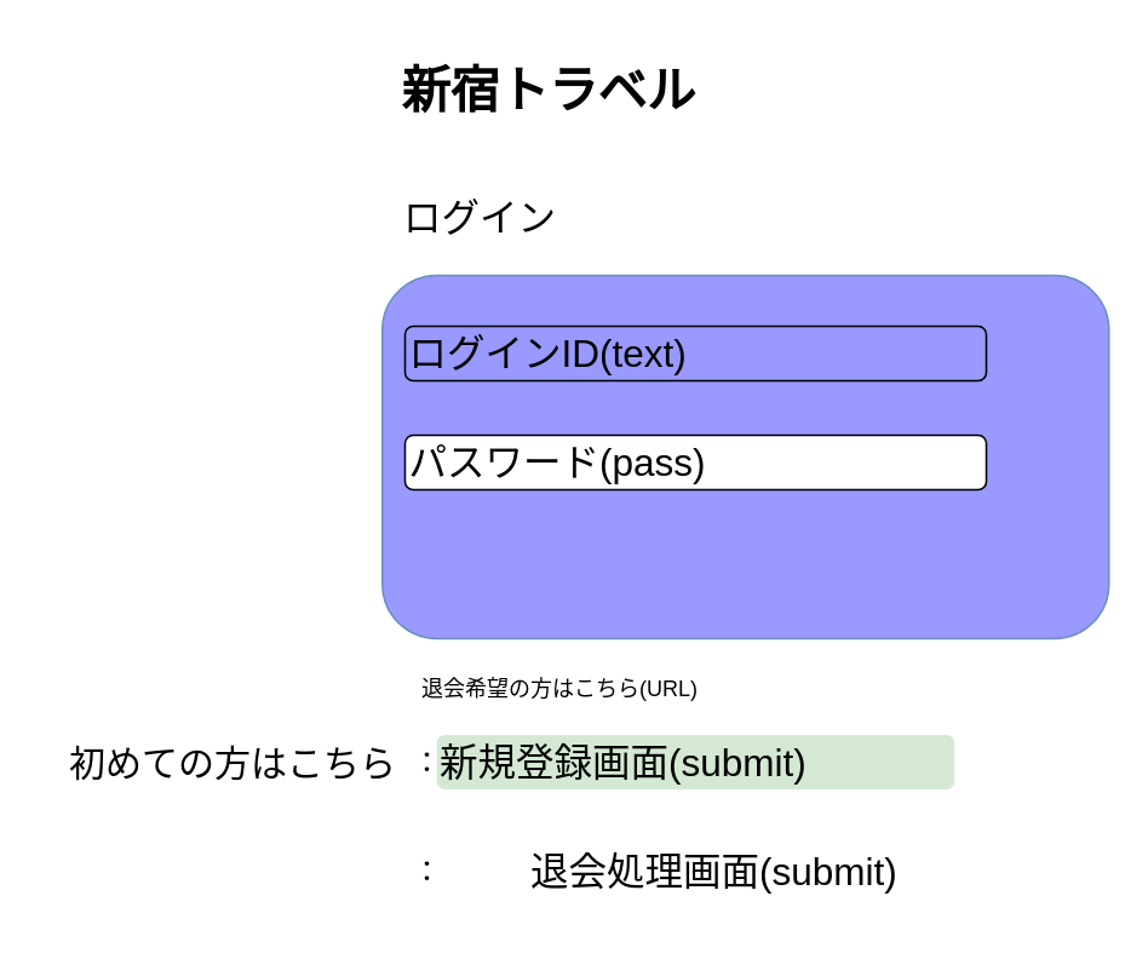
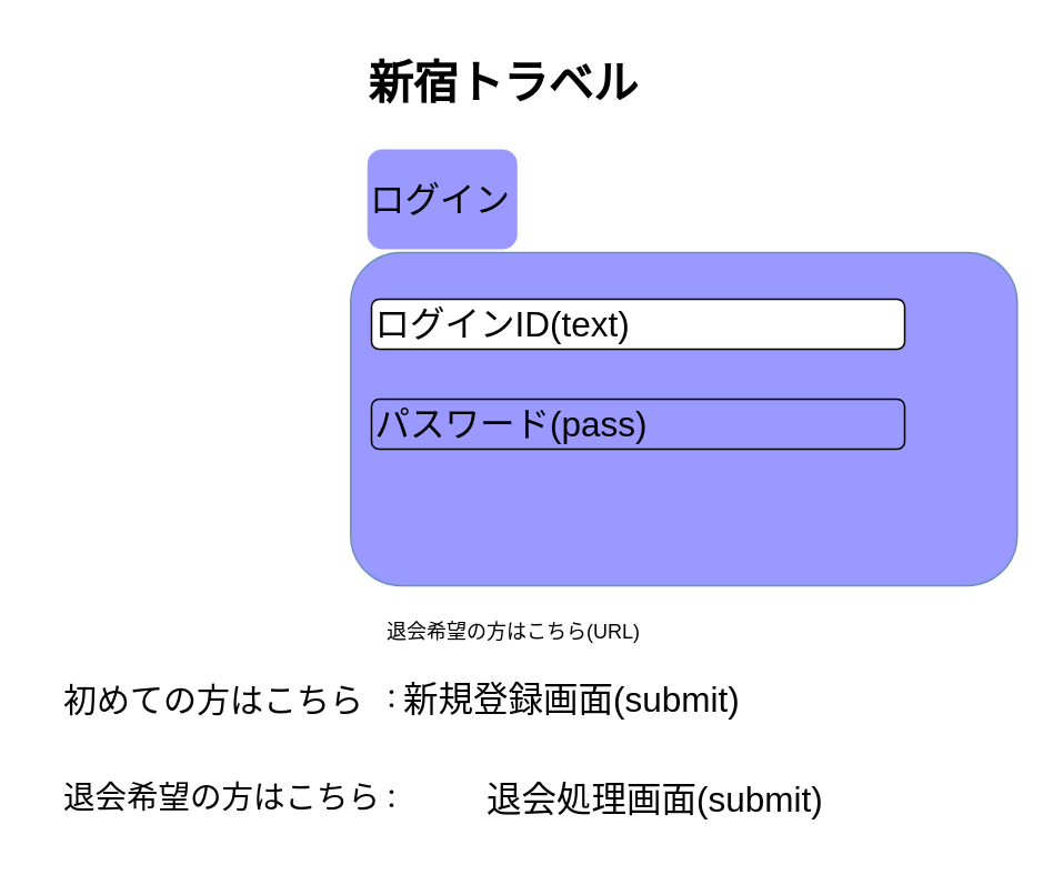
- <mxCell id="3" value="&lt;font style=&quot;font-size: 21px&quot;&gt;ログイン&lt;/font&gt;" style="rounded=1;whiteSpace=wrap;html=1;align=left;labelBackgroundColor=none;strokeColor=none;" parent="1" vertex="1"><mxGeometry x="220" y="89" width="90" height="60" as="geometry" /></mxCell>
+ <mxCell id="3" value="&lt;font style=&quot;font-size: 21px&quot;&gt;ログイン&lt;/font&gt;" style="rounded=1;whiteSpace=wrap;html=1;align=left;labelBackgroundColor=none;strokeColor=none;fillColor=#9999ff;" parent="1" vertex="1"><mxGeometry x="220" y="89" width="90" height="60" as="geometry" /></mxCell>
- <mxCell id="12" value="ログインID(text)" style="rounded=1;whiteSpace=wrap;html=1;fontSize=21;align=left;fillColor=#9999ff;" parent="1" vertex="1"><mxGeometry x="222.5" y="179" width="320" height="30" as="geometry" /></mxCell>
+ <mxCell id="12" value="ログインID(text)" style="rounded=1;whiteSpace=wrap;html=1;fontSize=21;align=left;" parent="1" vertex="1"><mxGeometry x="222.5" y="179" width="320" height="30" as="geometry" /></mxCell>
- <mxCell id="13" value="パスワード(pass)" style="rounded=1;whiteSpace=wrap;html=1;fontSize=21;align=left;" parent="1" vertex="1"><mxGeometry x="222.5" y="239" width="320" height="30" as="geometry" /></mxCell>
+ <mxCell id="13" value="パスワード(pass)" style="rounded=1;whiteSpace=wrap;html=1;fontSize=21;align=left;fillColor=#9999ff;" parent="1" vertex="1"><mxGeometry x="222.5" y="239" width="320" height="30" as="geometry" /></mxCell>
- <mxCell id="7" value="新規登録画面(submit)" style="rounded=1;whiteSpace=wrap;html=1;fontSize=21;align=left;strokeColor=none;fillColor=#d5e8d4;" parent="1" vertex="1"><mxGeometry x="240" y="404" width="285" height="30" as="geometry" /></mxCell>
+ <mxCell id="7" value="新規登録画面(submit)" style="rounded=1;whiteSpace=wrap;html=1;fontSize=21;align=left;strokeColor=none;" parent="1" vertex="1"><mxGeometry x="240" y="404" width="285" height="30" as="geometry" /></mxCell>
+ <mxCell id="8" value="&lt;font style=&quot;font-size: 19px&quot;&gt;退会希望の方はこちら&lt;/font&gt;" style="rounded=1;whiteSpace=wrap;html=1;fontSize=16;align=right;strokeColor=none;" parent="1" vertex="1"><mxGeometry x="30" y="459" width="200" height="40" as="geometry" /></mxCell>
